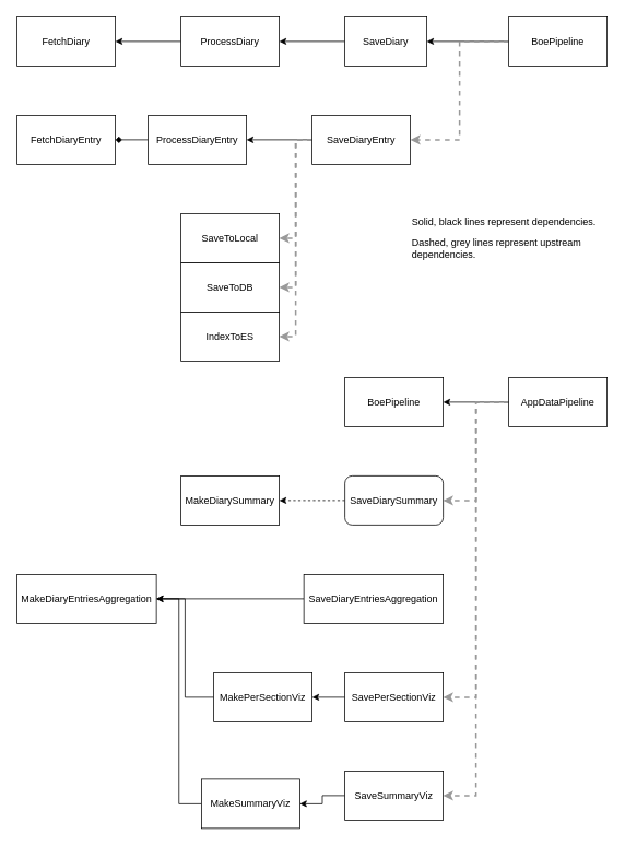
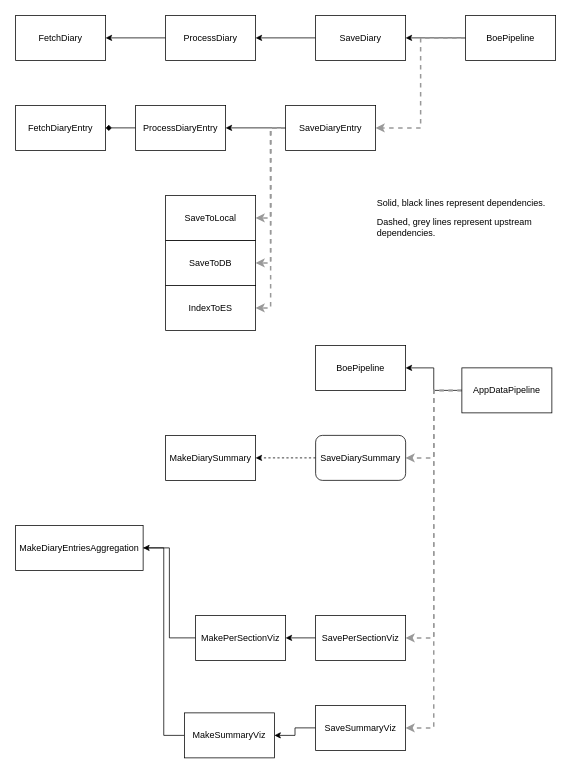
- <mxCell id="6" value="SaveDiary" style="rounded=0;whiteSpace=wrap;html=1;" vertex="1" parent="1"><mxGeometry x="420" y="20" width="100" height="60" as="geometry" /></mxCell>
+ <mxCell id="6" value="SaveDiary" style="rounded=0;whiteSpace=wrap;html=1;" vertex="1" parent="1"><mxGeometry x="420" y="20" width="120" height="60" as="geometry" /></mxCell>
- <mxCell id="25" value="AppDataPipeline" style="whiteSpace=wrap;html=1;" vertex="1" parent="1"><mxGeometry x="620" y="460" width="120" height="60" as="geometry" /></mxCell>
+ <mxCell id="25" value="AppDataPipeline" style="whiteSpace=wrap;html=1;" vertex="1" parent="1"><mxGeometry x="615" y="490" width="120" height="60" as="geometry" /></mxCell>
- <mxCell id="32" style="edgeStyle=orthogonalEdgeStyle;rounded=0;orthogonalLoop=1;jettySize=auto;html=1;entryX=1;entryY=0.5;entryDx=0;entryDy=0;strokeWidth=1;" edge="1" parent="1" source="33" target="29"><mxGeometry relative="1" as="geometry" /></mxCell>
- <mxCell id="33" value="SaveDiaryEntriesAggregation" style="whiteSpace=wrap;html=1;strokeWidth=1;" vertex="1" parent="1"><mxGeometry x="370" y="700" width="170" height="60" as="geometry" /></mxCell>
